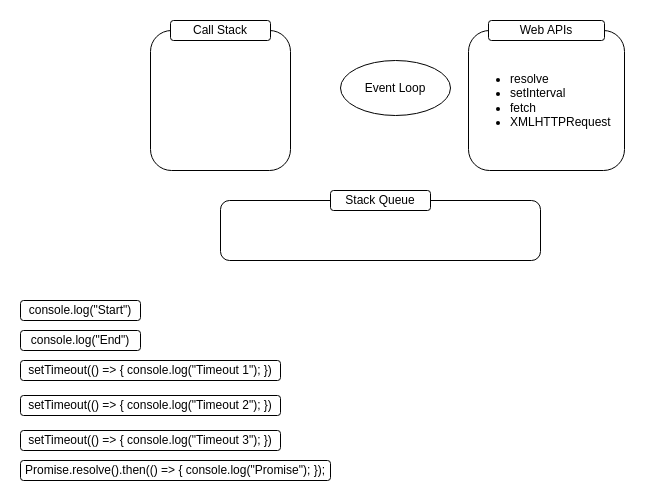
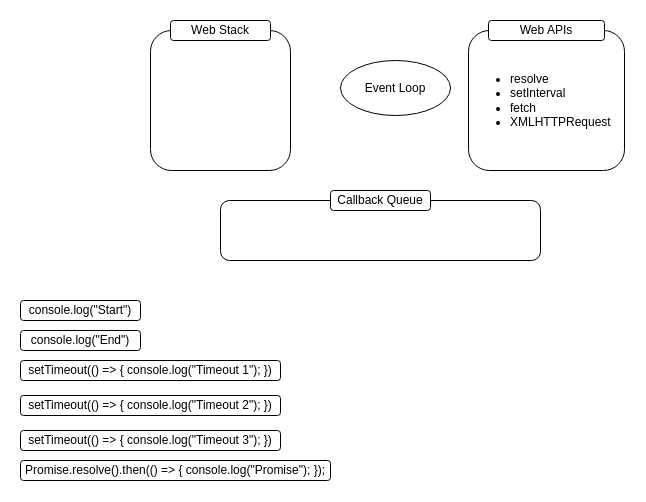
- <mxCell id="3" value="Call Stack" style="rounded=1;whiteSpace=wrap;html=1;" vertex="1" parent="1"><mxGeometry x="170" y="20" width="100" height="20" as="geometry" /></mxCell>
+ <mxCell id="3" value="Web Stack" style="rounded=1;whiteSpace=wrap;html=1;" vertex="1" parent="1"><mxGeometry x="170" y="20" width="100" height="20" as="geometry" /></mxCell>
- <mxCell id="8" value="Stack Queue" style="rounded=1;whiteSpace=wrap;html=1;" vertex="1" parent="1"><mxGeometry x="330" y="190" width="100" height="20" as="geometry" /></mxCell>
+ <mxCell id="8" value="Callback Queue" style="rounded=1;whiteSpace=wrap;html=1;" vertex="1" parent="1"><mxGeometry x="330" y="190" width="100" height="20" as="geometry" /></mxCell>
